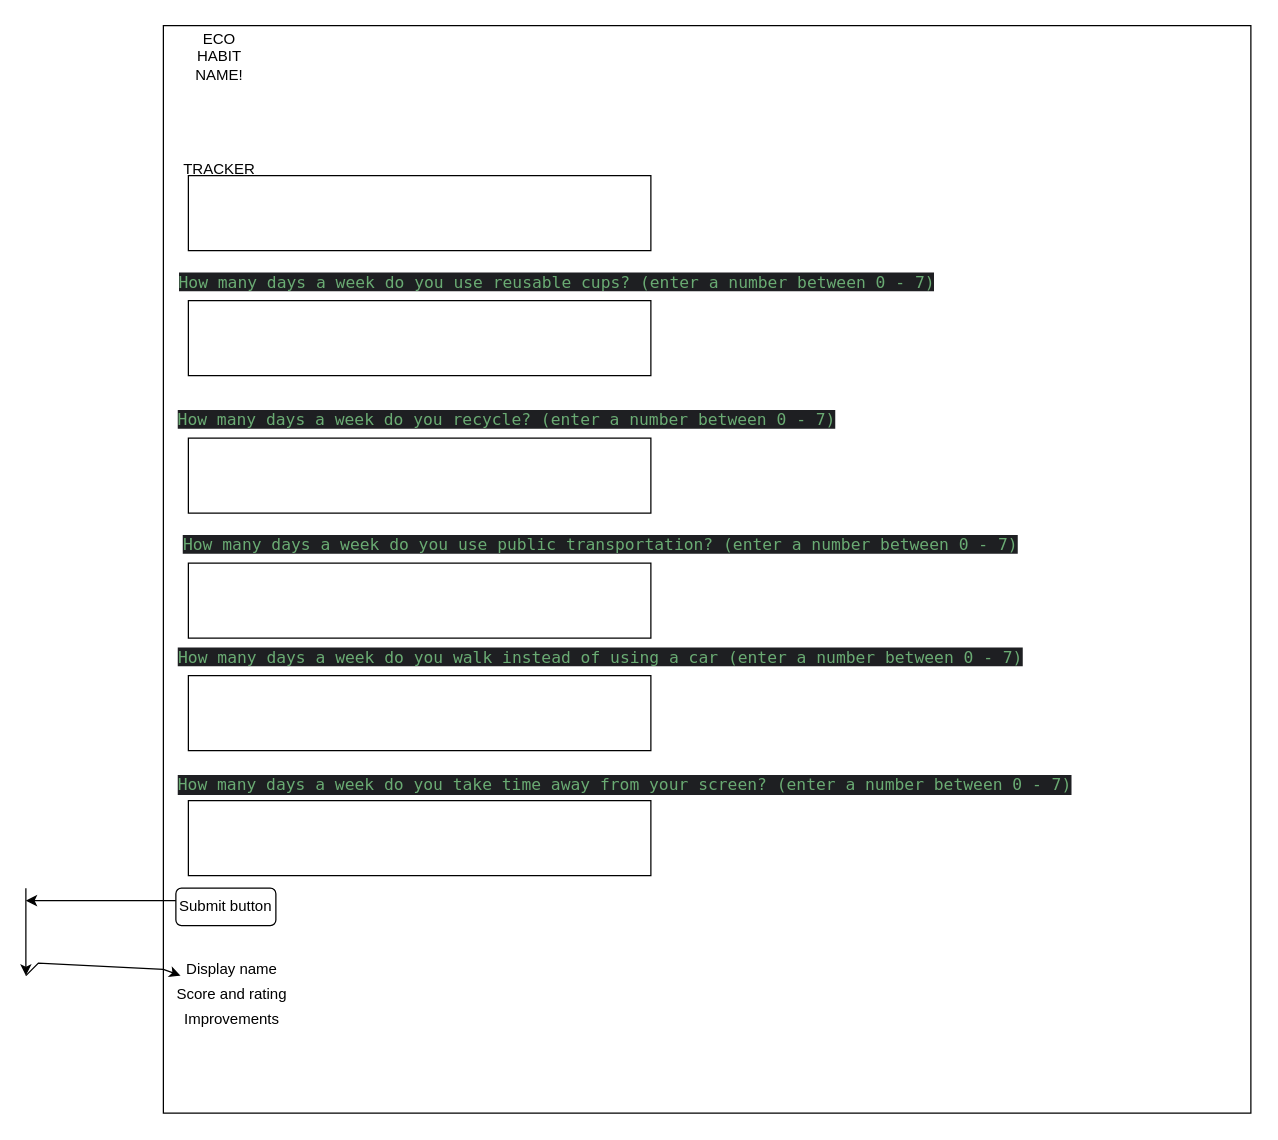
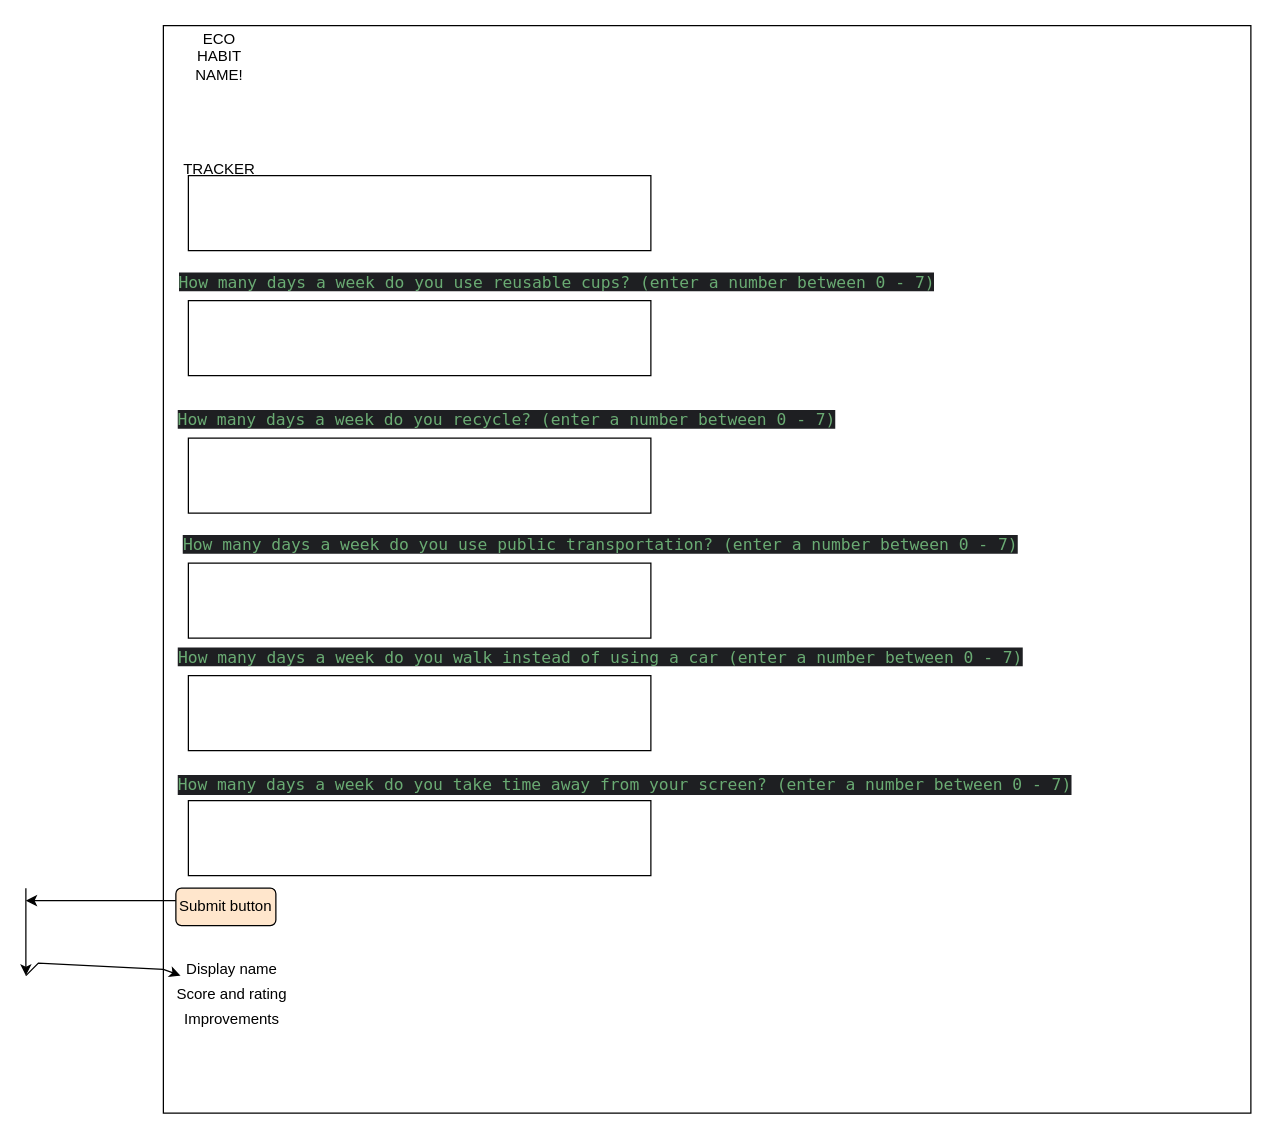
- <mxCell id="11" value="Submit button" style="rounded=1;whiteSpace=wrap;html=1;" parent="1" vertex="1"><mxGeometry x="140" y="710" width="80" height="30" as="geometry" /></mxCell>
+ <mxCell id="11" value="Submit button" style="rounded=1;whiteSpace=wrap;html=1;fillColor=#ffe6cc;" parent="1" vertex="1"><mxGeometry x="140" y="710" width="80" height="30" as="geometry" /></mxCell>
